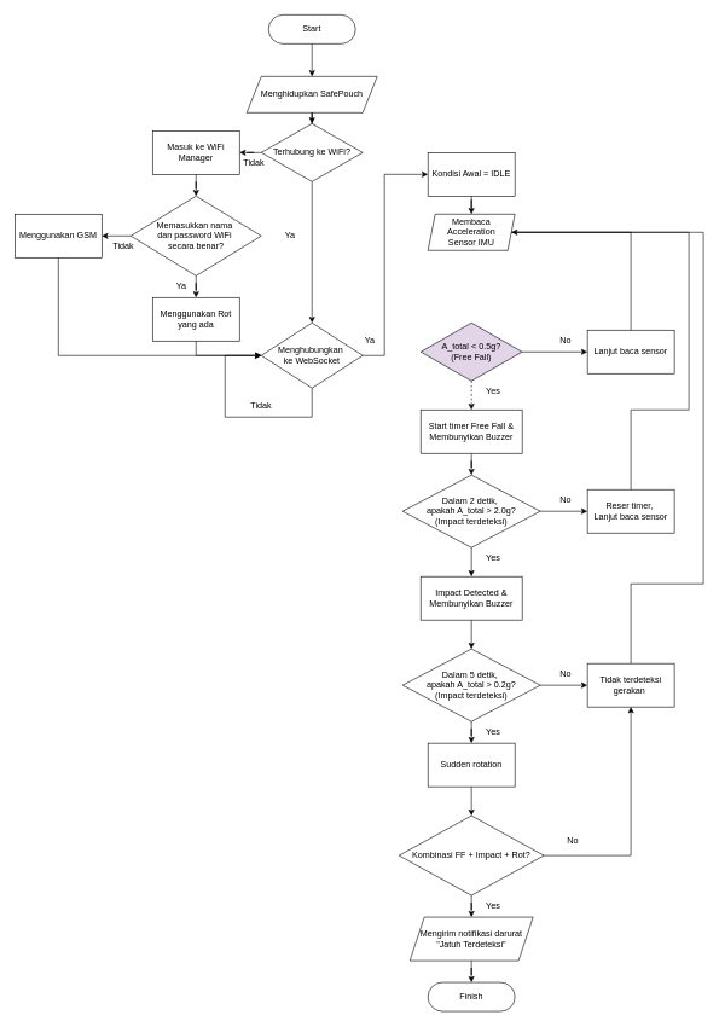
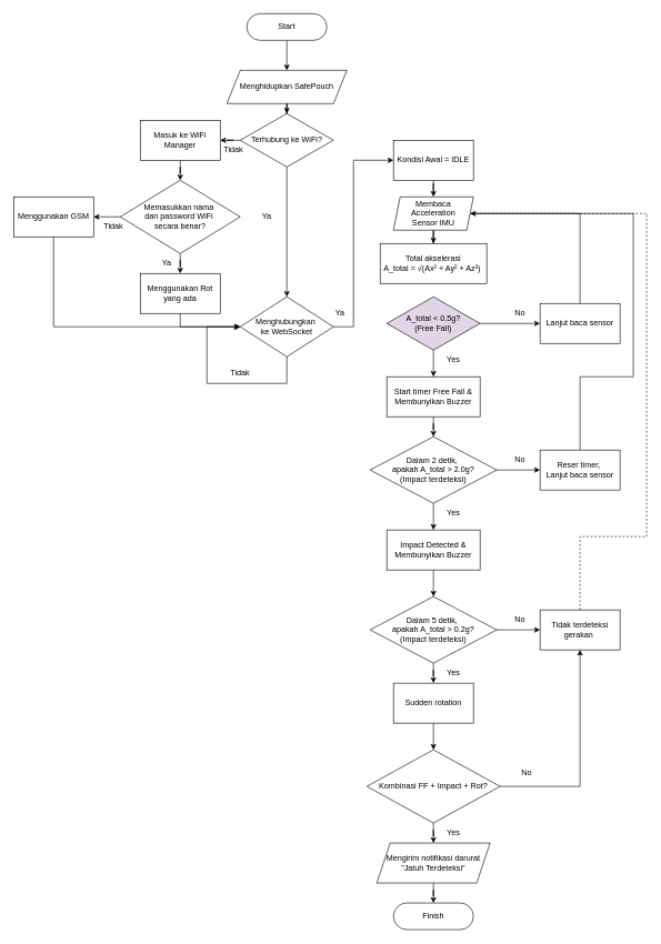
+ <mxCell id="3" value="" style="edgeStyle=orthogonalEdgeStyle;rounded=0;orthogonalLoop=1;jettySize=auto;html=1;" parent="1" source="4" target="8" edge="1"><mxGeometry relative="1" as="geometry" /></mxCell>
+ <mxCell id="8" value="Total akselerasi&lt;br&gt;A_total =&amp;nbsp;√(Ax² + Ay² + Az²)&amp;nbsp;" style="rounded=0;whiteSpace=wrap;html=1;" parent="1" vertex="1"><mxGeometry x="570" y="365" width="160" height="60" as="geometry" /></mxCell>
- <mxCell id="5" value="" style="edgeStyle=orthogonalEdgeStyle;rounded=0;orthogonalLoop=1;jettySize=auto;html=1;dashed=1;" parent="1" source="7" target="10" edge="1"><mxGeometry relative="1" as="geometry" /></mxCell>
+ <mxCell id="5" value="" style="edgeStyle=orthogonalEdgeStyle;rounded=0;orthogonalLoop=1;jettySize=auto;html=1;" parent="1" source="7" target="10" edge="1"><mxGeometry relative="1" as="geometry" /></mxCell>
- <mxCell id="40" value="" style="endArrow=none;html=1;rounded=0;exitX=0.5;exitY=0;exitDx=0;exitDy=0;startFill=0;entryX=1;entryY=0.5;entryDx=0;entryDy=0;" parent="1" source="29" target="4" edge="1"><mxGeometry width="50" height="50" relative="1" as="geometry"><mxPoint x="880" y="685" as="sourcePoint" /><mxPoint x="715" y="335" as="targetPoint" /><Array as="points"><mxPoint x="870" y="805" /><mxPoint x="970" y="805" /><mxPoint x="970" y="320" /></Array></mxGeometry></mxCell>
+ <mxCell id="40" value="" style="endArrow=none;html=1;rounded=0;exitX=0.5;exitY=0;exitDx=0;exitDy=0;startFill=0;entryX=1;entryY=0.5;entryDx=0;entryDy=0;dashed=1;" parent="1" source="29" target="4" edge="1"><mxGeometry width="50" height="50" relative="1" as="geometry"><mxPoint x="880" y="685" as="sourcePoint" /><mxPoint x="715" y="335" as="targetPoint" /><Array as="points"><mxPoint x="870" y="805" /><mxPoint x="970" y="805" /><mxPoint x="970" y="320" /></Array></mxGeometry></mxCell>
